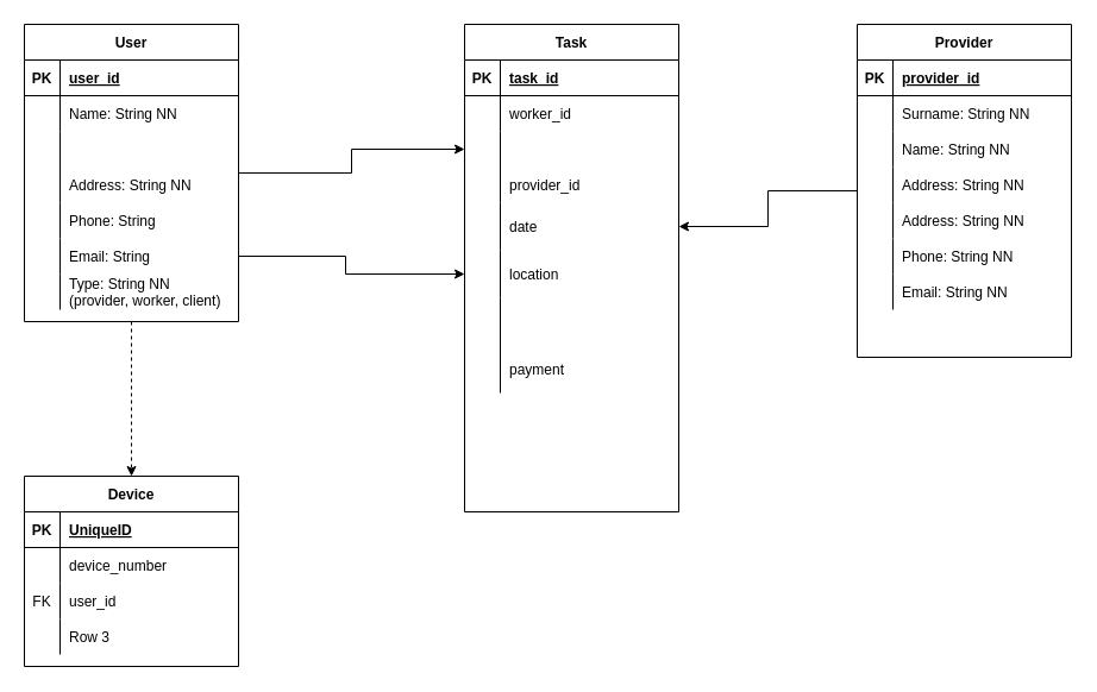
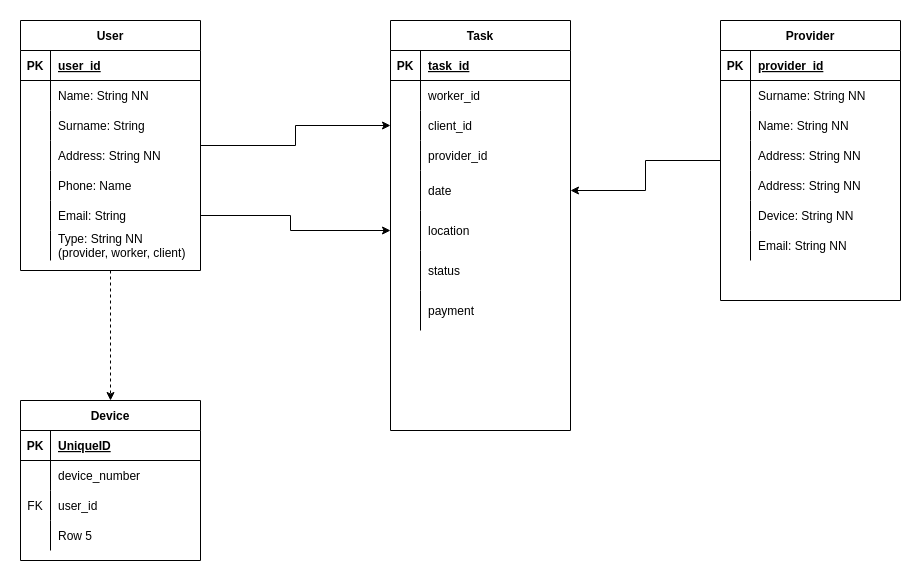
+ <mxCell id="14" value="Surname: String" style="shape=partialRectangle;connectable=0;fillColor=none;top=0;left=0;bottom=0;right=0;align=left;spacingLeft=6;overflow=hidden;" vertex="1" parent="12"><mxGeometry x="30" width="150" height="30" as="geometry" /></mxCell>
+ <mxCell id="61" value="client_id" style="shape=partialRectangle;connectable=0;fillColor=none;top=0;left=0;bottom=0;right=0;align=left;spacingLeft=6;overflow=hidden;" vertex="1" parent="59"><mxGeometry x="30" width="150" height="30" as="geometry" /></mxCell>
- <mxCell id="20" value="Phone: String" style="shape=partialRectangle;connectable=0;fillColor=none;top=0;left=0;bottom=0;right=0;align=left;spacingLeft=6;overflow=hidden;" vertex="1" parent="18"><mxGeometry x="30" width="150" height="30" as="geometry" /></mxCell>
+ <mxCell id="20" value="Phone: Name" style="shape=partialRectangle;connectable=0;fillColor=none;top=0;left=0;bottom=0;right=0;align=left;spacingLeft=6;overflow=hidden;" vertex="1" parent="18"><mxGeometry x="30" width="150" height="30" as="geometry" /></mxCell>
- <mxCell id="46" value="Phone: String NN" style="shape=partialRectangle;connectable=0;fillColor=none;top=0;left=0;bottom=0;right=0;align=left;spacingLeft=6;overflow=hidden;" vertex="1" parent="44"><mxGeometry x="30" width="150" height="30" as="geometry" /></mxCell>
+ <mxCell id="46" value="Device: String NN" style="shape=partialRectangle;connectable=0;fillColor=none;top=0;left=0;bottom=0;right=0;align=left;spacingLeft=6;overflow=hidden;" vertex="1" parent="44"><mxGeometry x="30" width="150" height="30" as="geometry" /></mxCell>
+ <mxCell id="73" value="status" style="shape=partialRectangle;connectable=0;fillColor=none;top=0;left=0;bottom=0;right=0;align=left;spacingLeft=6;overflow=hidden;" vertex="1" parent="71"><mxGeometry x="30" width="150" height="40" as="geometry" /></mxCell>
- <mxCell id="89" value="Row 3" style="shape=partialRectangle;connectable=0;fillColor=none;top=0;left=0;bottom=0;right=0;align=left;spacingLeft=6;overflow=hidden;" vertex="1" parent="87"><mxGeometry x="30" width="150" height="30" as="geometry" /></mxCell>
+ <mxCell id="89" value="Row 5" style="shape=partialRectangle;connectable=0;fillColor=none;top=0;left=0;bottom=0;right=0;align=left;spacingLeft=6;overflow=hidden;" vertex="1" parent="87"><mxGeometry x="30" width="150" height="30" as="geometry" /></mxCell>
